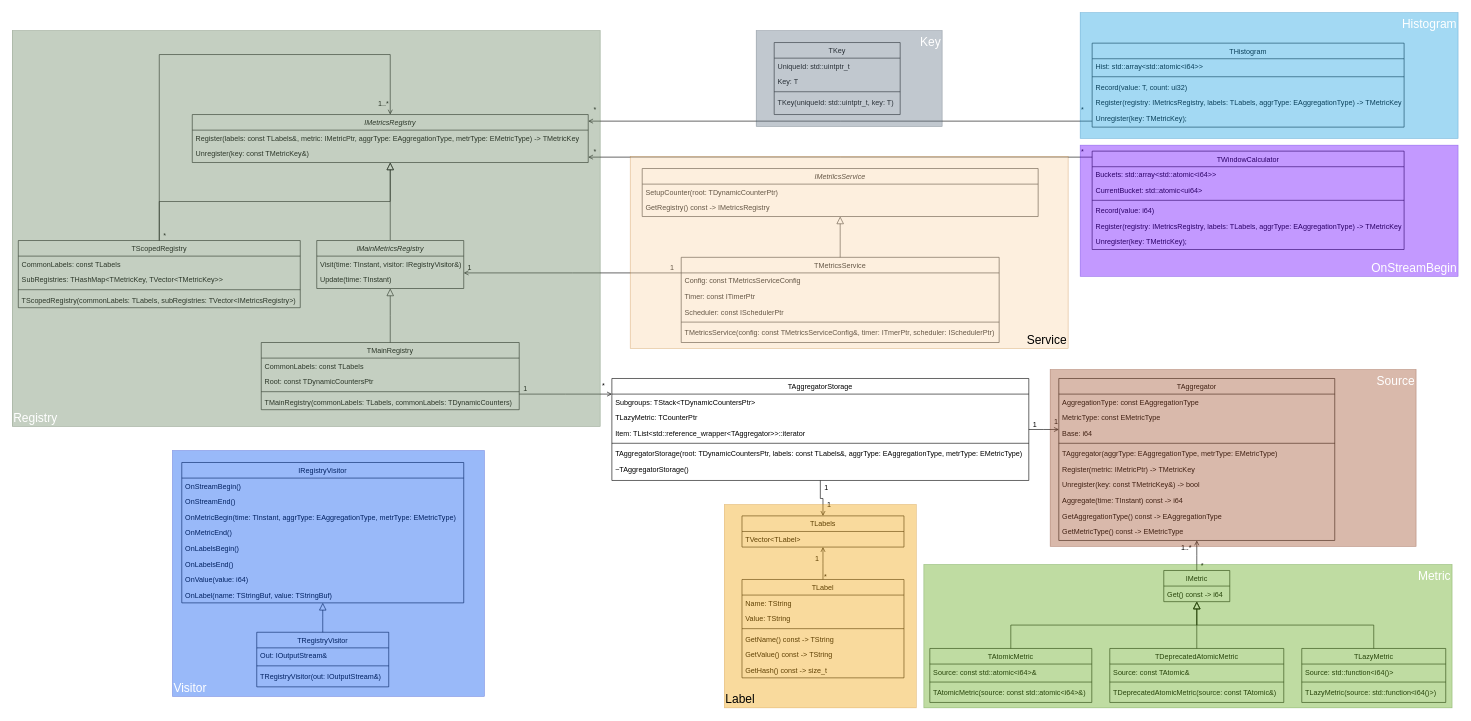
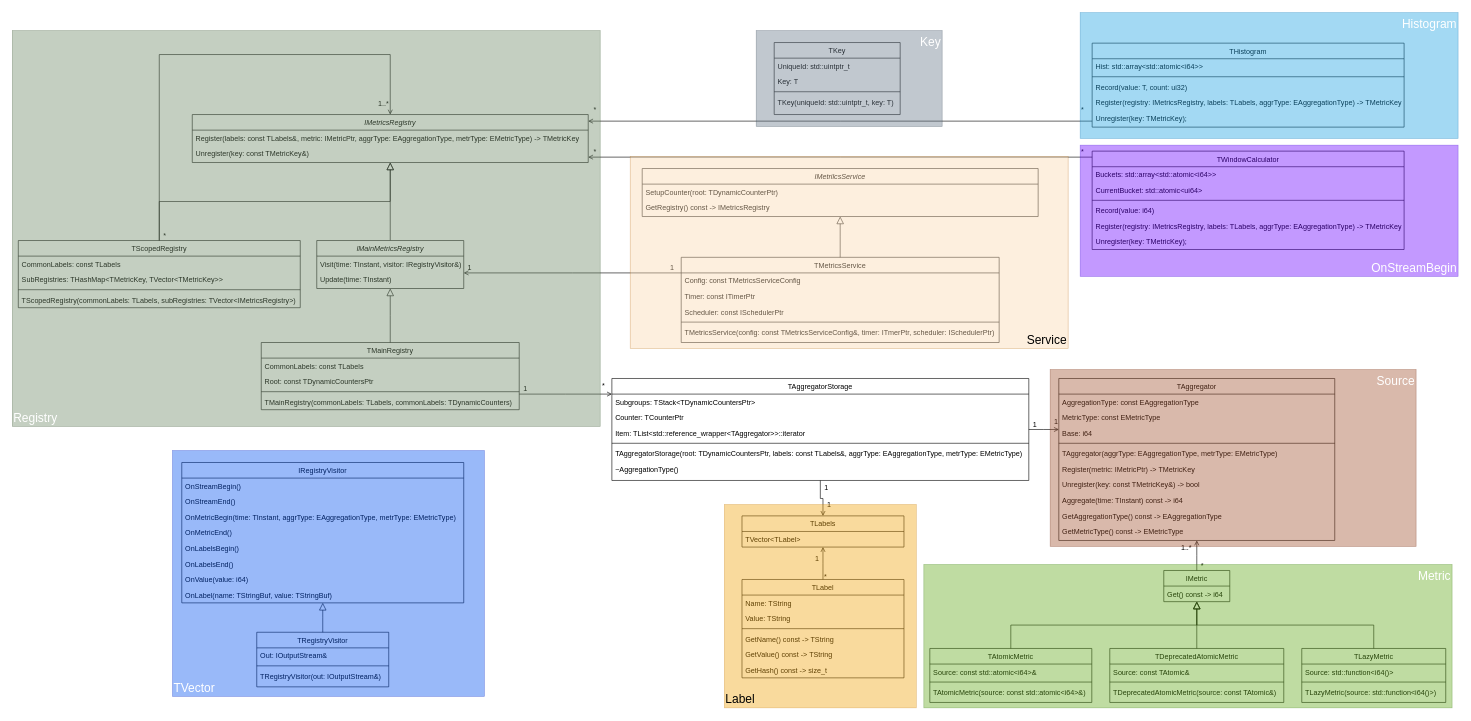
- <mxCell id="64" value="TLazyMetric: TCounterPtr" style="text;align=left;verticalAlign=top;spacingLeft=4;spacingRight=4;overflow=hidden;rotatable=0;points=[[0,0.5],[1,0.5]];portConstraint=eastwest;rounded=0;shadow=0;html=0;" vertex="1" parent="62"><mxGeometry y="52" width="695" height="26" as="geometry" /></mxCell>
+ <mxCell id="64" value="Counter: TCounterPtr" style="text;align=left;verticalAlign=top;spacingLeft=4;spacingRight=4;overflow=hidden;rotatable=0;points=[[0,0.5],[1,0.5]];portConstraint=eastwest;rounded=0;shadow=0;html=0;" vertex="1" parent="62"><mxGeometry y="52" width="695" height="26" as="geometry" /></mxCell>
- <mxCell id="68" value="~TAggregatorStorage()" style="text;align=left;verticalAlign=top;spacingLeft=4;spacingRight=4;overflow=hidden;rotatable=0;points=[[0,0.5],[1,0.5]];portConstraint=eastwest;" vertex="1" parent="62"><mxGeometry y="138" width="695" height="26" as="geometry" /></mxCell>
+ <mxCell id="68" value="~AggregationType()" style="text;align=left;verticalAlign=top;spacingLeft=4;spacingRight=4;overflow=hidden;rotatable=0;points=[[0,0.5],[1,0.5]];portConstraint=eastwest;" vertex="1" parent="62"><mxGeometry y="138" width="695" height="26" as="geometry" /></mxCell>
- <mxCell id="142" value="Visitor" style="rounded=0;whiteSpace=wrap;html=1;fillColor=#0050ef;strokeColor=#001DBC;opacity=40;align=left;verticalAlign=bottom;fontSize=20;fontColor=#ffffff;" vertex="1" parent="1"><mxGeometry x="287" y="750" width="520" height="410" as="geometry" /></mxCell>
+ <mxCell id="142" value="TVector" style="rounded=0;whiteSpace=wrap;html=1;fillColor=#0050ef;strokeColor=#001DBC;opacity=40;align=left;verticalAlign=bottom;fontSize=20;fontColor=#ffffff;" vertex="1" parent="1"><mxGeometry x="287" y="750" width="520" height="410" as="geometry" /></mxCell>
